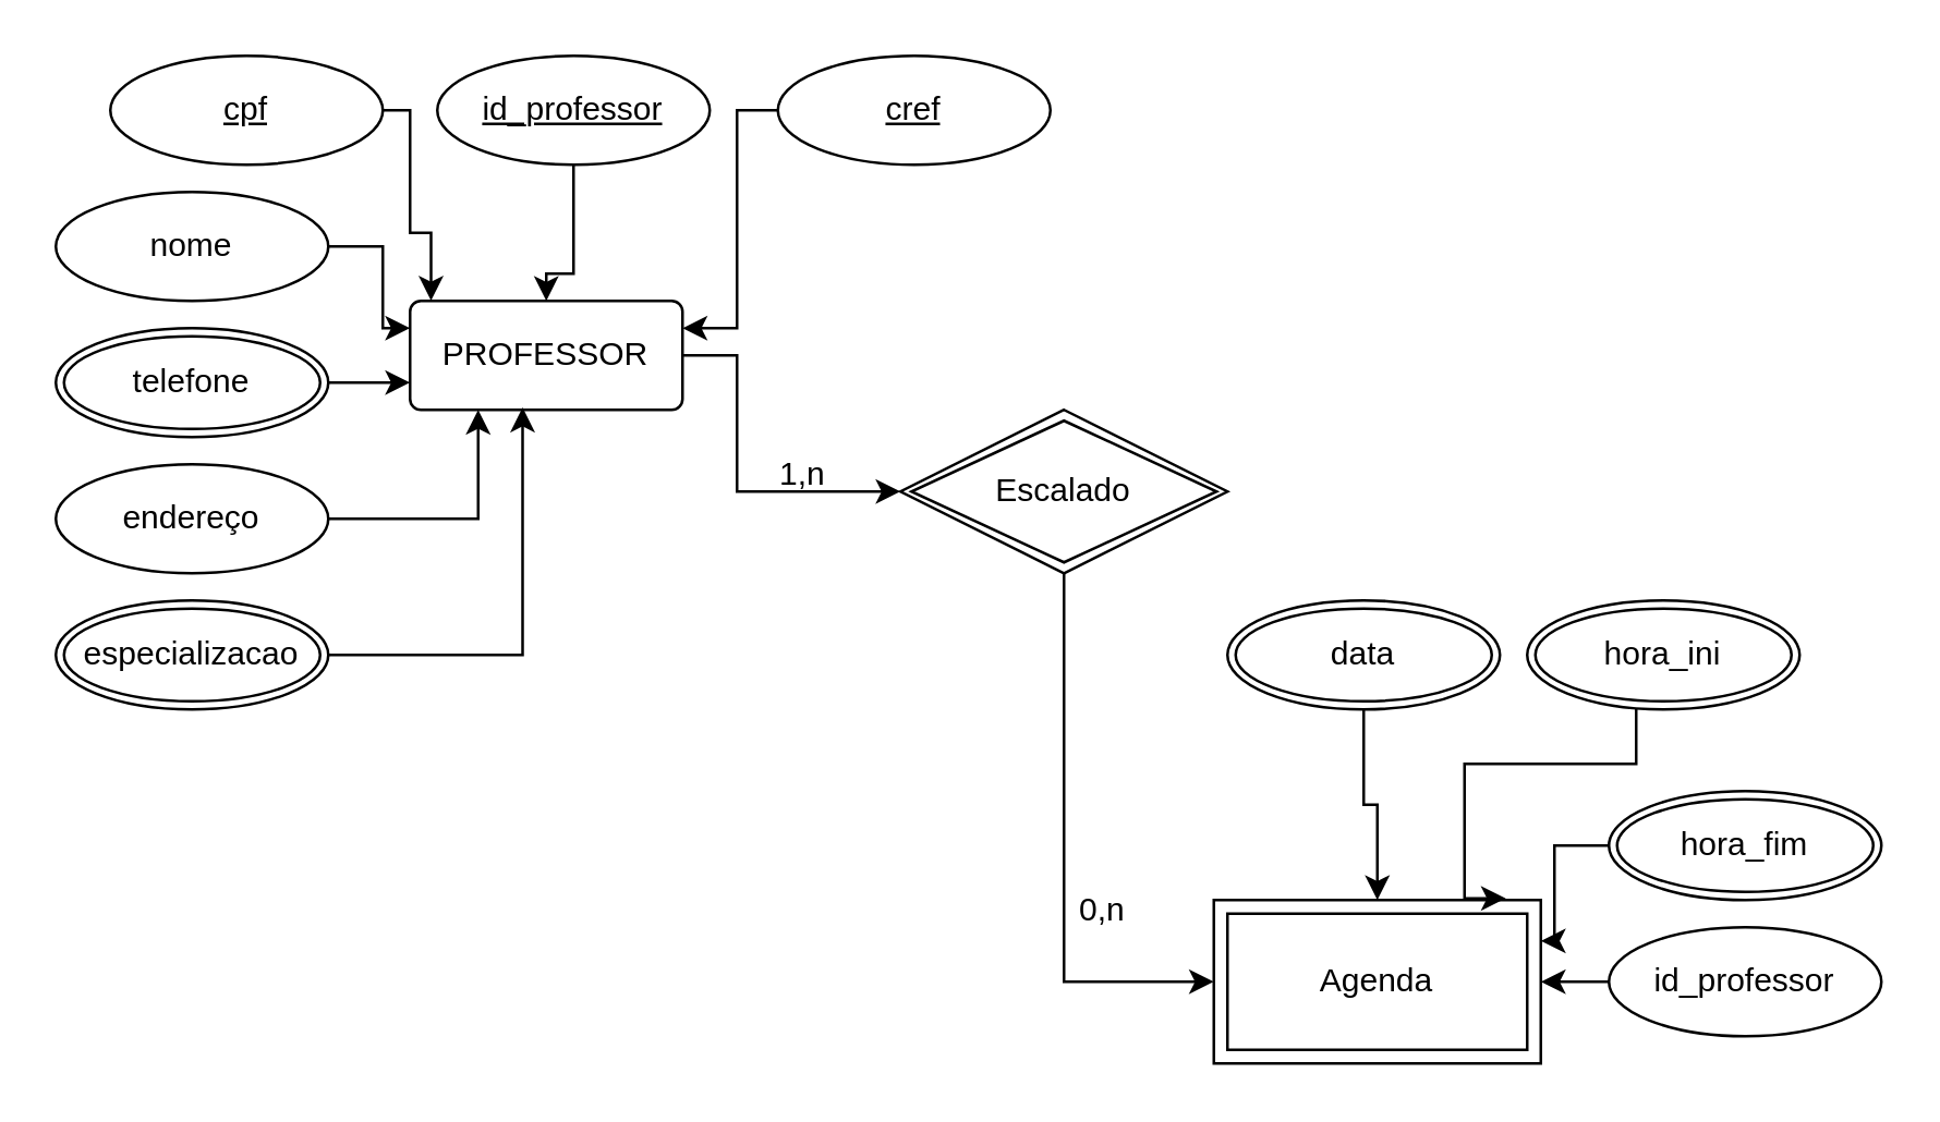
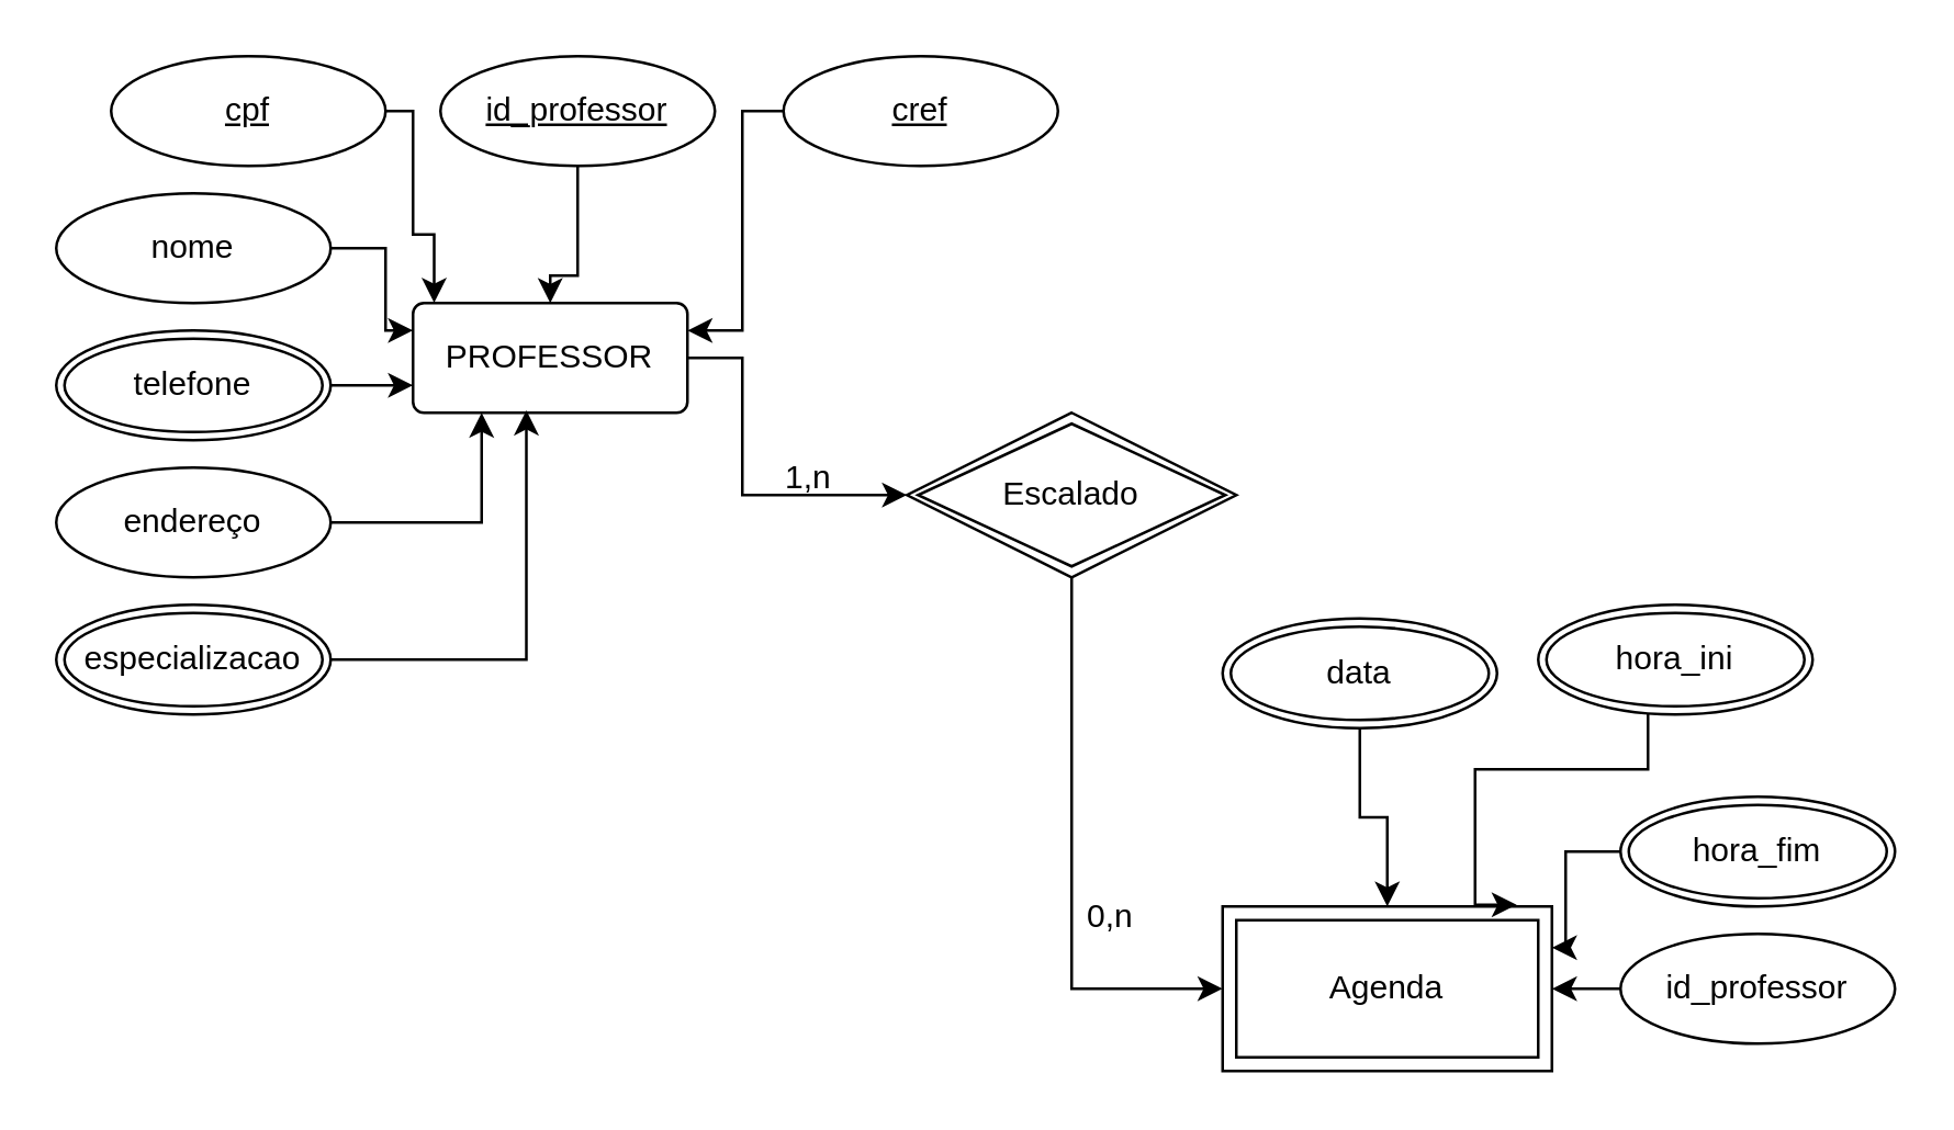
- <mxCell id="4" value="data" style="ellipse;shape=doubleEllipse;margin=3;whiteSpace=wrap;html=1;align=center;" parent="1" vertex="1"><mxGeometry x="450" y="220" width="100" height="40" as="geometry" /></mxCell>
+ <mxCell id="4" value="data" style="ellipse;shape=doubleEllipse;margin=3;whiteSpace=wrap;html=1;align=center;" parent="1" vertex="1"><mxGeometry x="445" y="225" width="100" height="40" as="geometry" /></mxCell>
